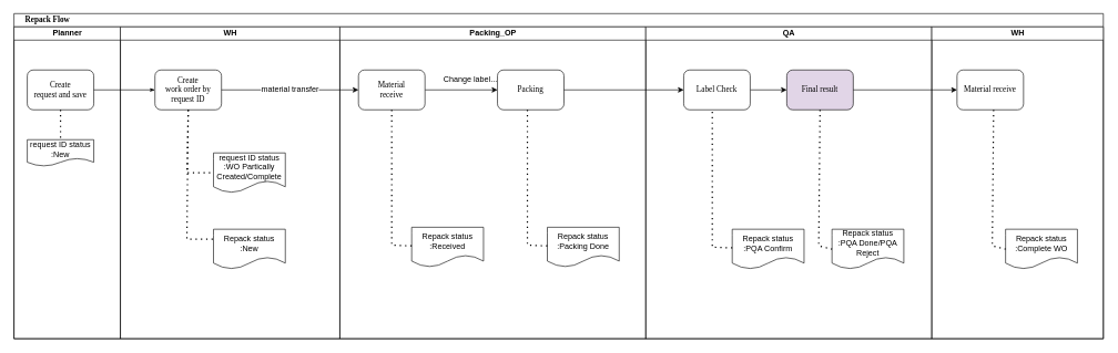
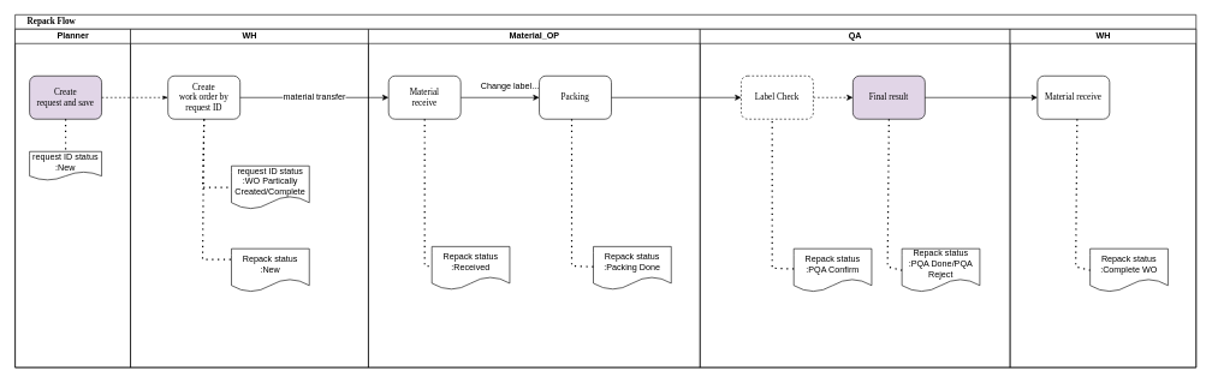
- <mxCell id="14" value="Packing_OP" style="swimlane;html=1;startSize=20;" parent="2" vertex="1"><mxGeometry x="490" y="20" width="460" height="470" as="geometry" /></mxCell>
+ <mxCell id="14" value="Material_OP" style="swimlane;html=1;startSize=20;" parent="2" vertex="1"><mxGeometry x="490" y="20" width="460" height="470" as="geometry" /></mxCell>
- <mxCell id="4" value="Create&lt;br style=&quot;font-size: 12px;&quot;&gt;request and save" style="rounded=1;whiteSpace=wrap;html=1;shadow=0;labelBackgroundColor=none;strokeWidth=1;fontFamily=Verdana;fontSize=12;align=center;" parent="3" vertex="1"><mxGeometry x="20" y="65" width="100" height="60" as="geometry" /></mxCell>
+ <mxCell id="4" value="Create&lt;br style=&quot;font-size: 12px;&quot;&gt;request and save" style="rounded=1;whiteSpace=wrap;html=1;shadow=0;labelBackgroundColor=none;strokeWidth=1;fontFamily=Verdana;fontSize=12;align=center;fillColor=#e1d5e7;" parent="3" vertex="1"><mxGeometry x="20" y="65" width="100" height="60" as="geometry" /></mxCell>
- <mxCell id="7" style="edgeStyle=orthogonalEdgeStyle;rounded=1;html=1;labelBackgroundColor=none;startArrow=none;startFill=0;startSize=5;endArrow=classicThin;endFill=1;endSize=5;jettySize=auto;orthogonalLoop=1;strokeWidth=1;fontFamily=Verdana;fontSize=12;" parent="2" source="4" target="9" edge="1"><mxGeometry relative="1" as="geometry" /></mxCell>
+ <mxCell id="7" style="edgeStyle=orthogonalEdgeStyle;rounded=1;html=1;labelBackgroundColor=none;startArrow=none;startFill=0;startSize=5;endArrow=classicThin;endFill=1;endSize=5;jettySize=auto;orthogonalLoop=1;strokeWidth=1;fontFamily=Verdana;fontSize=12;dashed=1;" parent="2" source="4" target="9" edge="1"><mxGeometry relative="1" as="geometry" /></mxCell>
- <mxCell id="24" value="Label Check" style="rounded=1;whiteSpace=wrap;html=1;shadow=0;labelBackgroundColor=none;strokeWidth=1;fontFamily=Verdana;fontSize=12;align=center;" parent="22" vertex="1"><mxGeometry x="57" y="65" width="100" height="60" as="geometry" /></mxCell>
+ <mxCell id="24" value="Label Check" style="rounded=1;whiteSpace=wrap;html=1;shadow=0;labelBackgroundColor=none;strokeWidth=1;fontFamily=Verdana;fontSize=12;align=center;dashed=1;" parent="22" vertex="1"><mxGeometry x="57" y="65" width="100" height="60" as="geometry" /></mxCell>
- <mxCell id="23" style="edgeStyle=orthogonalEdgeStyle;rounded=0;orthogonalLoop=1;jettySize=auto;html=1;entryX=0;entryY=0.5;entryDx=0;entryDy=0;fontSize=12;" parent="22" source="24" target="27" edge="1"><mxGeometry relative="1" as="geometry" /></mxCell>
+ <mxCell id="23" style="edgeStyle=orthogonalEdgeStyle;rounded=0;orthogonalLoop=1;jettySize=auto;html=1;entryX=0;entryY=0.5;entryDx=0;entryDy=0;fontSize=12;dashed=1;" parent="22" source="24" target="27" edge="1"><mxGeometry relative="1" as="geometry" /></mxCell>
- <mxCell id="17" value="Repack status :Received" style="shape=document;whiteSpace=wrap;html=1;boundedLbl=1;fontSize=12;" parent="14" vertex="1"><mxGeometry x="108" y="302" width="108" height="60" as="geometry" /></mxCell>
+ <mxCell id="17" value="Repack status :Received" style="shape=document;whiteSpace=wrap;html=1;boundedLbl=1;fontSize=12;" parent="14" vertex="1"><mxGeometry x="88" y="302" width="108" height="60" as="geometry" /></mxCell>
